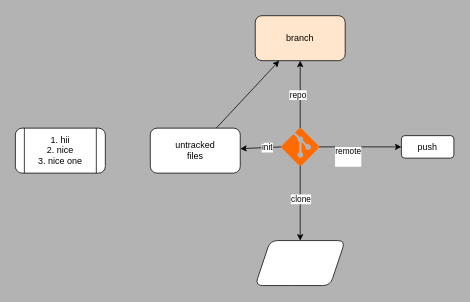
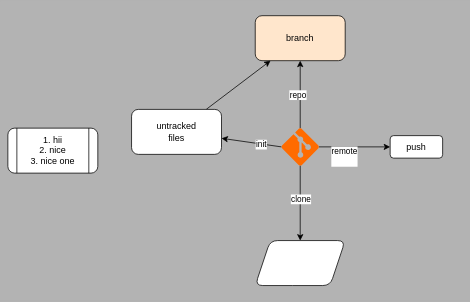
- <mxCell id="11" value="push" style="whiteSpace=wrap;html=1;rounded=1;" parent="1" vertex="1"><mxGeometry x="535" y="180" width="70" height="30" as="geometry" /></mxCell>
+ <mxCell id="11" value="push" style="whiteSpace=wrap;html=1;rounded=1;" parent="1" vertex="1"><mxGeometry x="520" y="180" width="70" height="30" as="geometry" /></mxCell>
- <mxCell id="12" value="1. hii&lt;div&gt;2. nice&lt;/div&gt;&lt;div&gt;3. nice one&lt;/div&gt;" style="shape=process;whiteSpace=wrap;html=1;backgroundOutline=1;rounded=1;" parent="1" vertex="1"><mxGeometry x="20" y="170" width="120" height="60" as="geometry" /></mxCell>
+ <mxCell id="12" value="1. hii&lt;div&gt;2. nice&lt;/div&gt;&lt;div&gt;3. nice one&lt;/div&gt;" style="shape=process;whiteSpace=wrap;html=1;backgroundOutline=1;rounded=1;" parent="1" vertex="1"><mxGeometry x="10" y="170" width="120" height="60" as="geometry" /></mxCell>
- <mxCell id="15" value="untracked&lt;div&gt;files&lt;/div&gt;" style="whiteSpace=wrap;html=1;rounded=1;" vertex="1" parent="1"><mxGeometry x="200" y="170" width="120" height="60" as="geometry" /></mxCell>
+ <mxCell id="15" value="untracked&lt;div&gt;files&lt;/div&gt;" style="whiteSpace=wrap;html=1;rounded=1;" vertex="1" parent="1"><mxGeometry x="175" y="145" width="120" height="60" as="geometry" /></mxCell>
